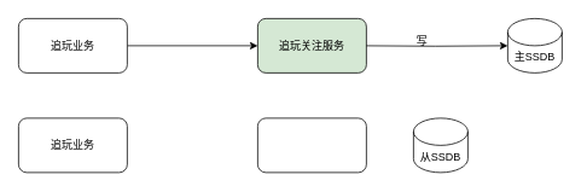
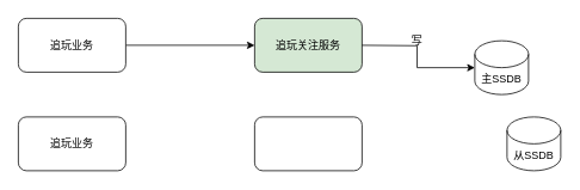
- <mxCell id="9" value="主SSDB" style="shape=cylinder3;whiteSpace=wrap;html=1;boundedLbl=1;backgroundOutline=1;size=15;" vertex="1" parent="1"><mxGeometry x="560" y="20" width="60" height="60" as="geometry" /></mxCell>
+ <mxCell id="9" value="主SSDB" style="shape=cylinder3;whiteSpace=wrap;html=1;boundedLbl=1;backgroundOutline=1;size=15;" vertex="1" parent="1"><mxGeometry x="530" y="45" width="60" height="60" as="geometry" /></mxCell>
- <mxCell id="8" value="从SSDB" style="shape=cylinder3;whiteSpace=wrap;html=1;boundedLbl=1;backgroundOutline=1;size=15;" vertex="1" parent="1"><mxGeometry x="456" y="130" width="60" height="60" as="geometry" /></mxCell>
+ <mxCell id="8" value="从SSDB" style="shape=cylinder3;whiteSpace=wrap;html=1;boundedLbl=1;backgroundOutline=1;size=15;" vertex="1" parent="1"><mxGeometry x="566" y="130" width="60" height="60" as="geometry" /></mxCell>
